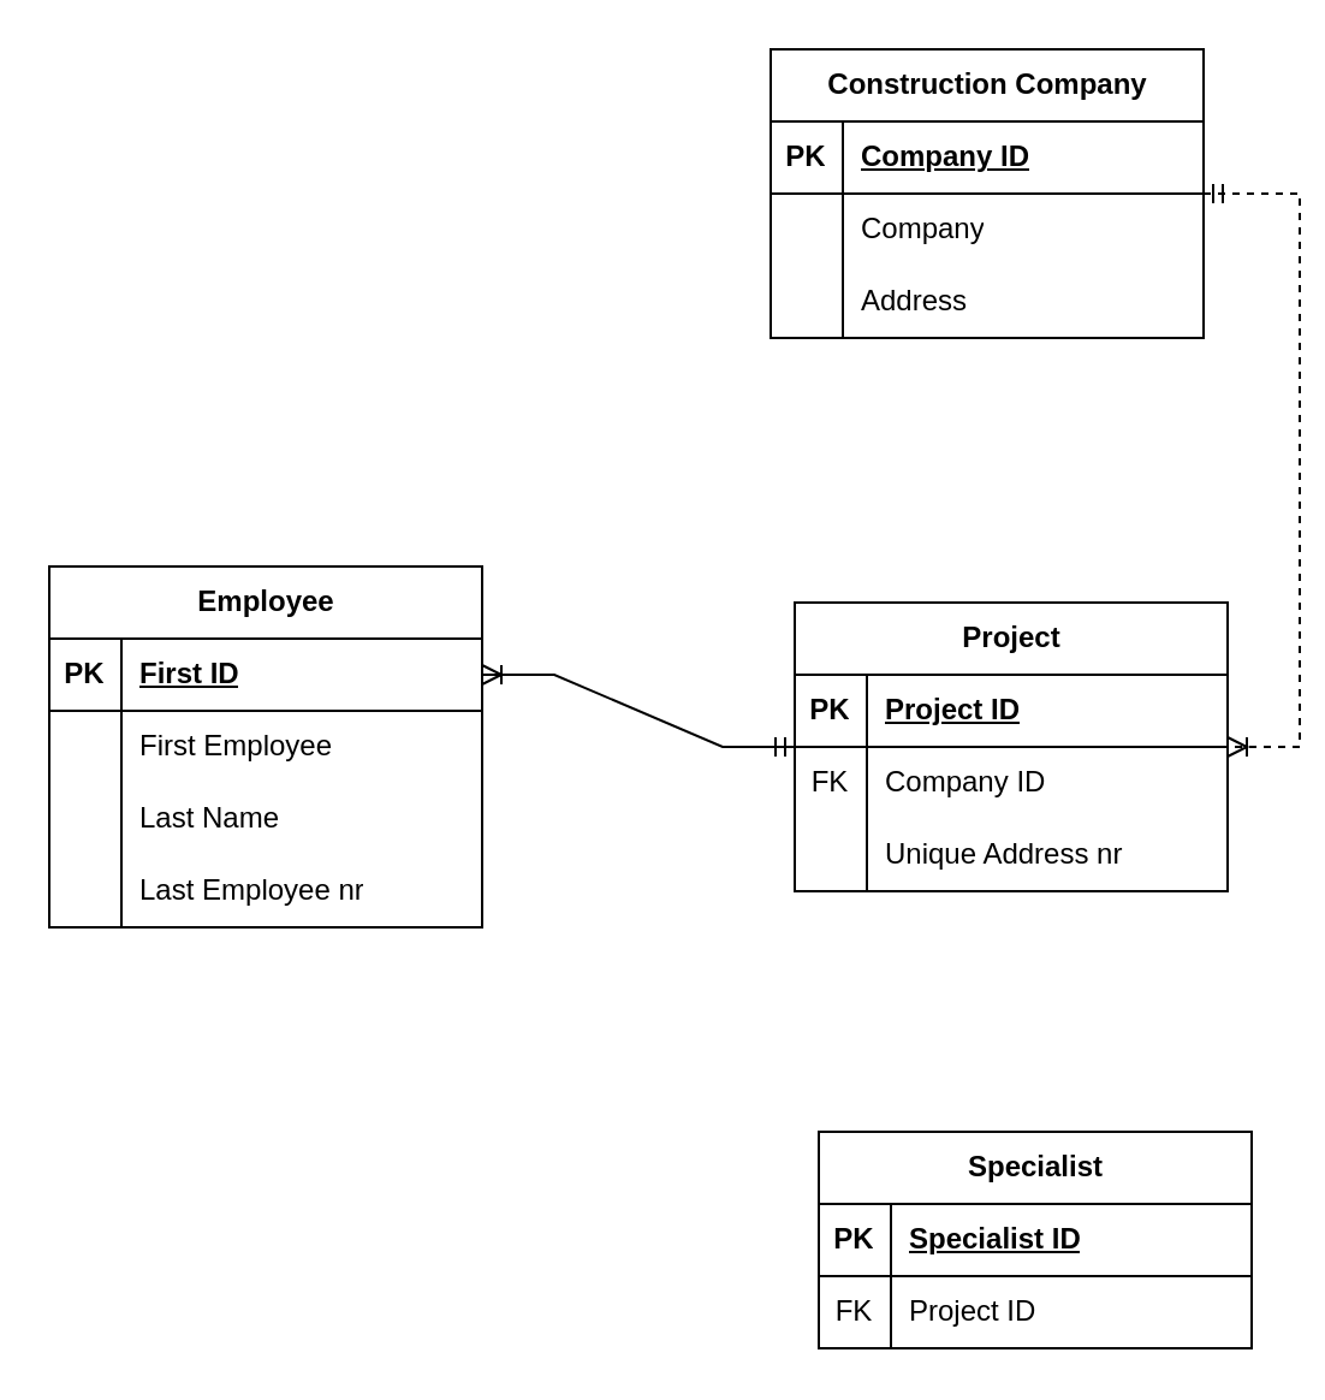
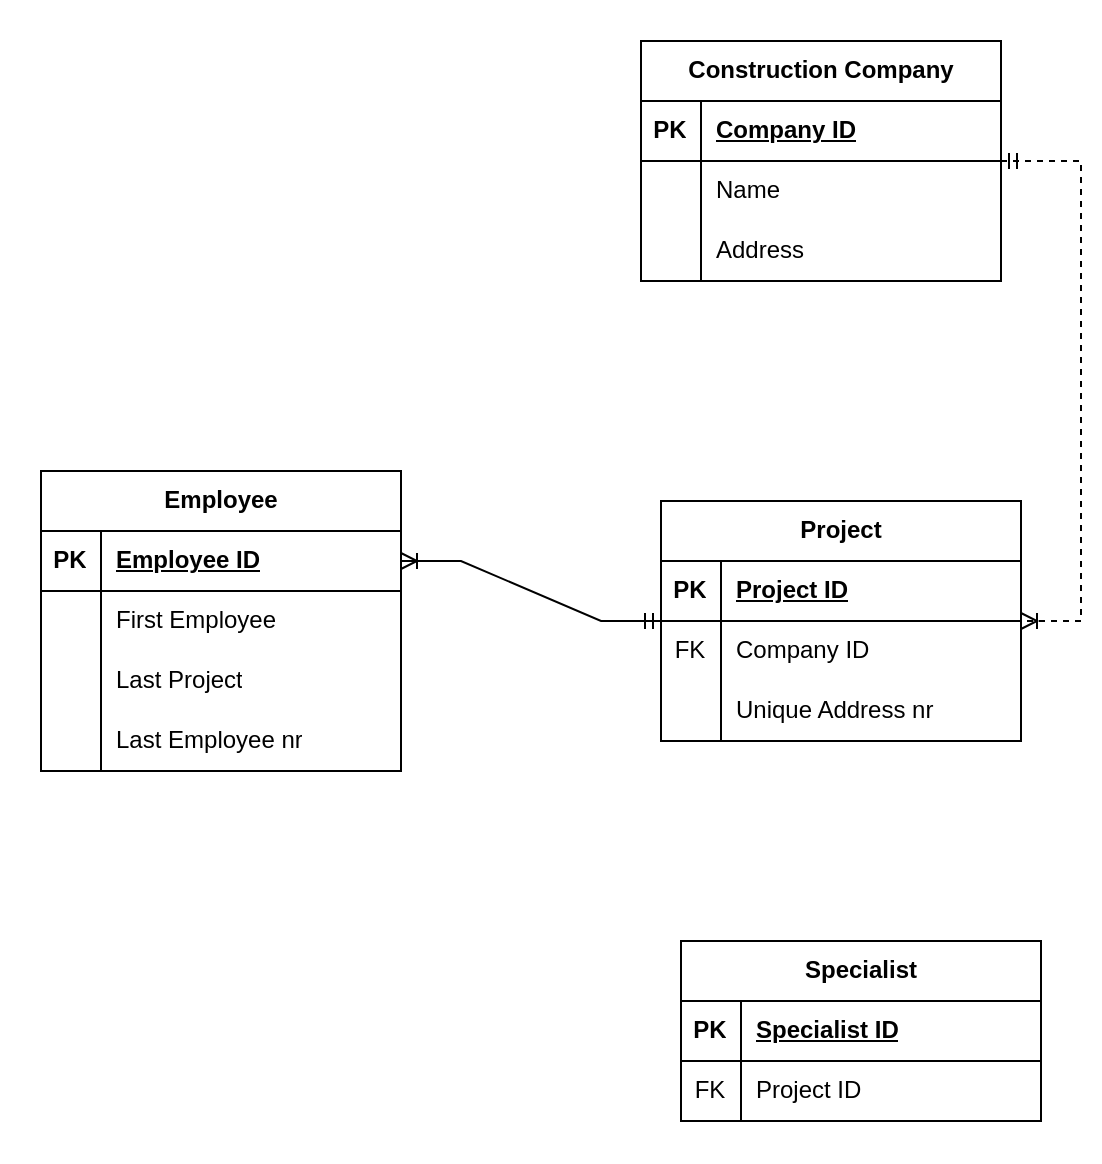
- <mxCell id="8" value="Company" style="shape=partialRectangle;connectable=0;fillColor=none;top=0;left=0;bottom=0;right=0;align=left;spacingLeft=6;overflow=hidden;whiteSpace=wrap;html=1;" vertex="1" parent="6"><mxGeometry x="30" width="150" height="30" as="geometry"><mxRectangle width="150" height="30" as="alternateBounds" /></mxGeometry></mxCell>
+ <mxCell id="8" value="Name" style="shape=partialRectangle;connectable=0;fillColor=none;top=0;left=0;bottom=0;right=0;align=left;spacingLeft=6;overflow=hidden;whiteSpace=wrap;html=1;" vertex="1" parent="6"><mxGeometry x="30" width="150" height="30" as="geometry"><mxRectangle width="150" height="30" as="alternateBounds" /></mxGeometry></mxCell>
- <mxCell id="15" value="First ID" style="shape=partialRectangle;connectable=0;fillColor=none;top=0;left=0;bottom=0;right=0;align=left;spacingLeft=6;fontStyle=5;overflow=hidden;whiteSpace=wrap;html=1;" vertex="1" parent="13"><mxGeometry x="30" width="150" height="30" as="geometry"><mxRectangle width="150" height="30" as="alternateBounds" /></mxGeometry></mxCell>
+ <mxCell id="15" value="Employee ID" style="shape=partialRectangle;connectable=0;fillColor=none;top=0;left=0;bottom=0;right=0;align=left;spacingLeft=6;fontStyle=5;overflow=hidden;whiteSpace=wrap;html=1;" vertex="1" parent="13"><mxGeometry x="30" width="150" height="30" as="geometry"><mxRectangle width="150" height="30" as="alternateBounds" /></mxGeometry></mxCell>
- <mxCell id="21" value="Last Name" style="shape=partialRectangle;connectable=0;fillColor=none;top=0;left=0;bottom=0;right=0;align=left;spacingLeft=6;overflow=hidden;whiteSpace=wrap;html=1;" vertex="1" parent="19"><mxGeometry x="30" width="150" height="30" as="geometry"><mxRectangle width="150" height="30" as="alternateBounds" /></mxGeometry></mxCell>
+ <mxCell id="21" value="Last Project" style="shape=partialRectangle;connectable=0;fillColor=none;top=0;left=0;bottom=0;right=0;align=left;spacingLeft=6;overflow=hidden;whiteSpace=wrap;html=1;" vertex="1" parent="19"><mxGeometry x="30" width="150" height="30" as="geometry"><mxRectangle width="150" height="30" as="alternateBounds" /></mxGeometry></mxCell>
